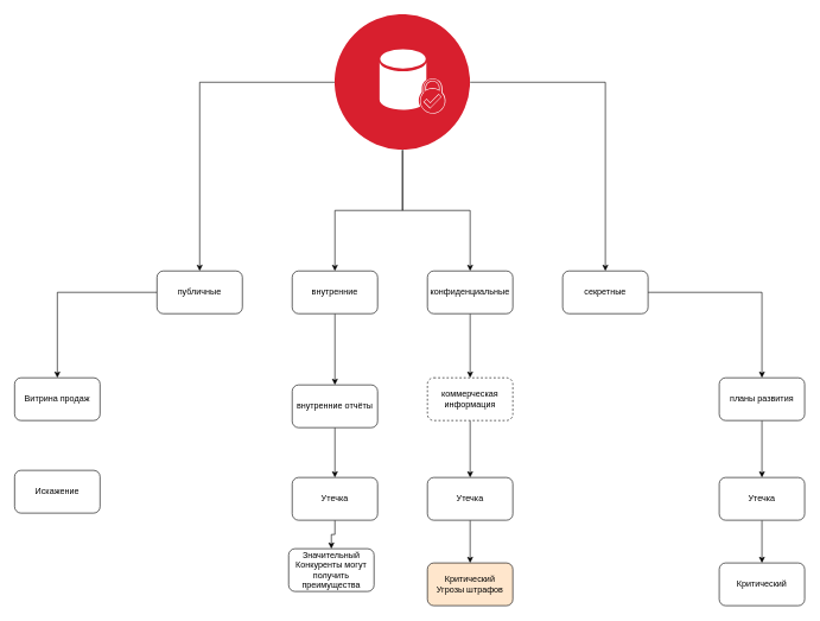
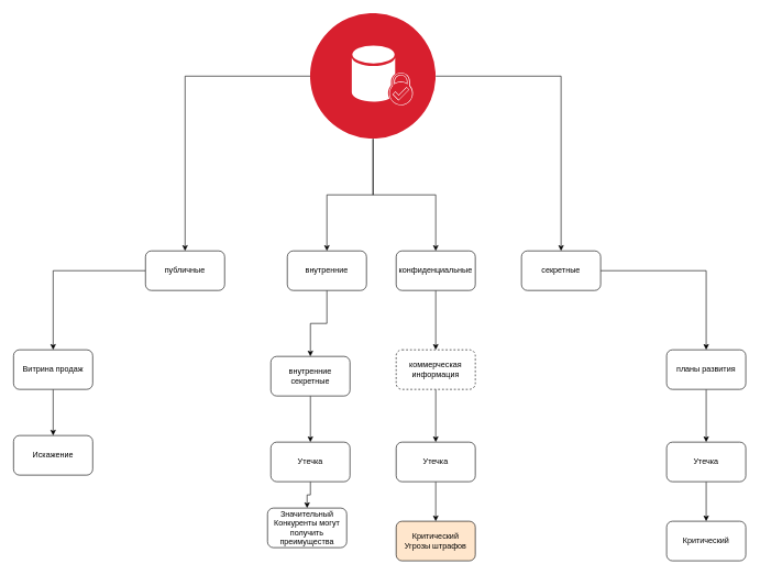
- <mxCell id="10" value="внутренние" style="rounded=1;whiteSpace=wrap;html=1;" vertex="1" parent="1"><mxGeometry x="410" y="380" width="120" height="60" as="geometry" /></mxCell>
+ <mxCell id="10" value="внутренние" style="rounded=1;whiteSpace=wrap;html=1;" vertex="1" parent="1"><mxGeometry x="435" y="380" width="120" height="60" as="geometry" /></mxCell>
- <mxCell id="18" value="внутренние отчёты" style="rounded=1;whiteSpace=wrap;html=1;" vertex="1" parent="1"><mxGeometry x="410" y="540" width="120" height="60" as="geometry" /></mxCell>
+ <mxCell id="18" value="внутренние секретные" style="rounded=1;whiteSpace=wrap;html=1;" vertex="1" parent="1"><mxGeometry x="410" y="540" width="120" height="60" as="geometry" /></mxCell>
+ <mxCell id="15" style="edgeStyle=orthogonalEdgeStyle;rounded=0;orthogonalLoop=1;jettySize=auto;html=1;" edge="1" parent="1" source="16" target="23"><mxGeometry relative="1" as="geometry" /></mxCell>
